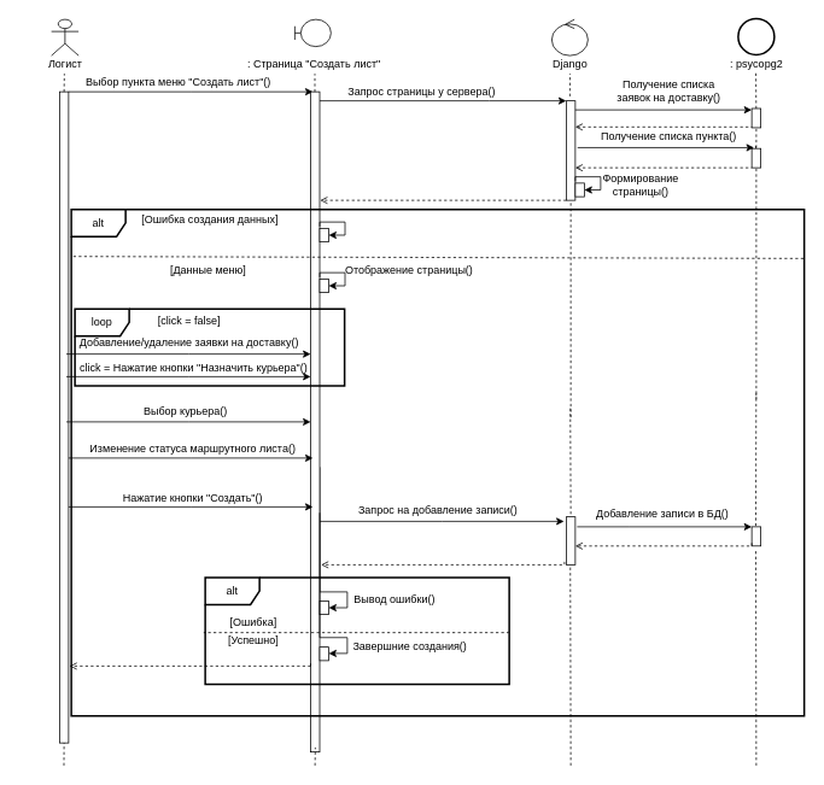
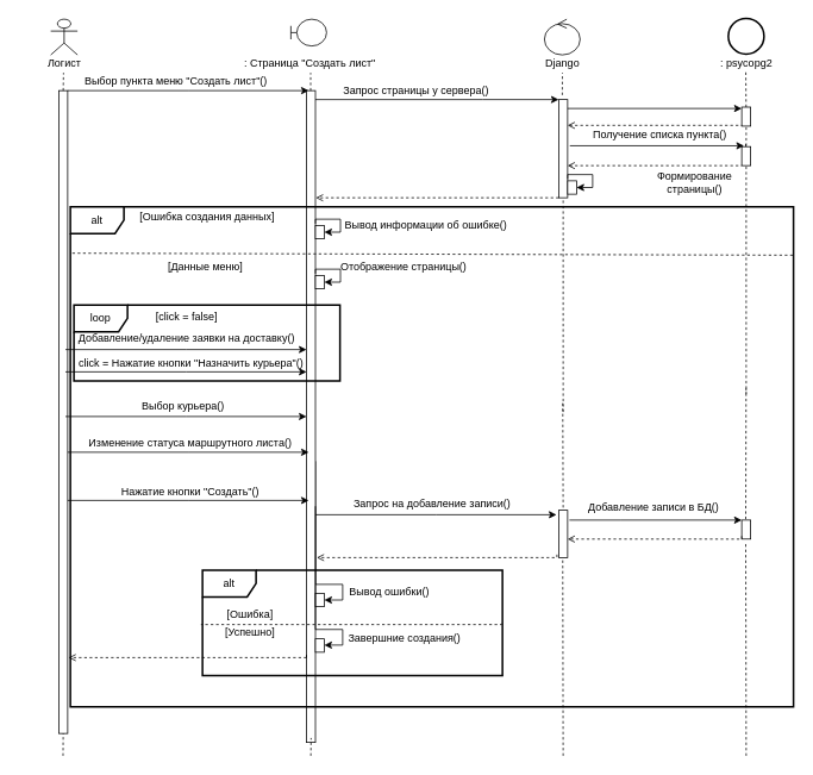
- <mxCell id="69" value="Получение списка&lt;br&gt;заявок на доставку()" style="text;html=1;align=center;verticalAlign=middle;resizable=0;points=[];autosize=1;" parent="1" vertex="1"><mxGeometry x="672.5" y="85" width="130" height="30" as="geometry" /></mxCell>
- <mxCell id="31" value="Формирование&lt;br&gt;страницы()" style="text;html=1;align=center;verticalAlign=middle;resizable=0;points=[];autosize=1;" parent="1" vertex="1"><mxGeometry x="660" y="188" width="94" height="32" as="geometry" /></mxCell>
+ <mxCell id="31" value="Формирование&lt;br&gt;страницы()" style="text;html=1;align=center;verticalAlign=middle;resizable=0;points=[];autosize=1;" parent="1" vertex="1"><mxGeometry x="730" y="188" width="94" height="32" as="geometry" /></mxCell>
+ <mxCell id="83" value="Вывод информации об ошибке()" style="text;html=1;align=center;verticalAlign=middle;resizable=0;points=[];autosize=1;" parent="1" vertex="1"><mxGeometry x="376" y="242" width="200" height="20" as="geometry" /></mxCell>
